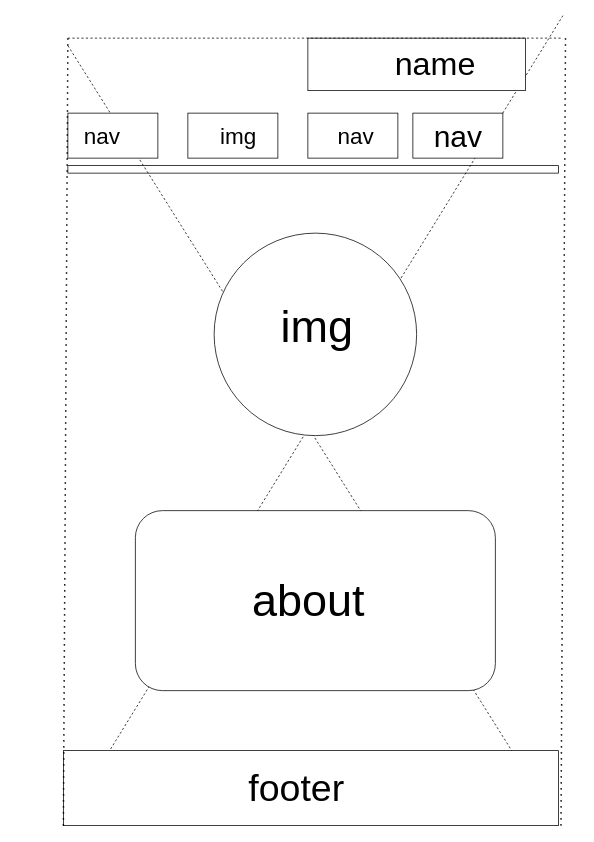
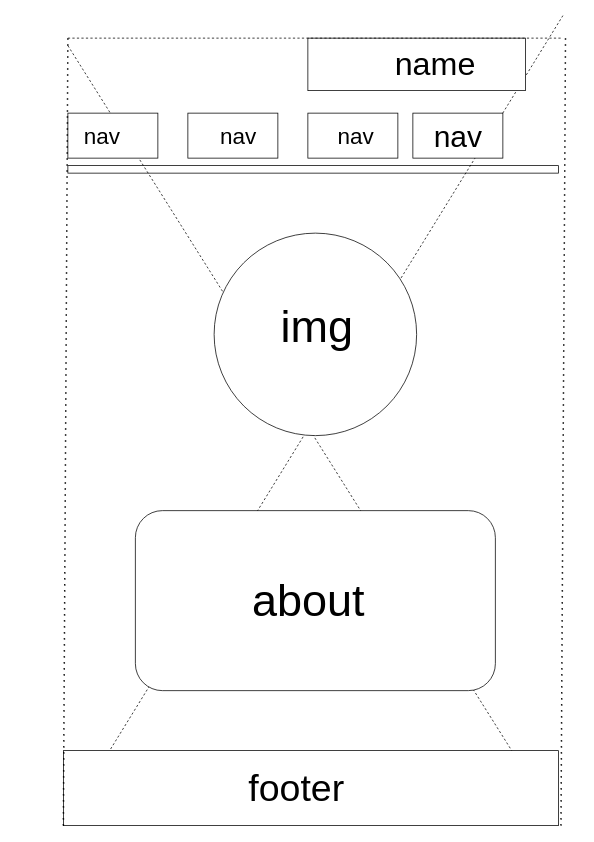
- <mxCell id="11" value="&lt;span style=&quot;font-size: 30px&quot;&gt;nav&amp;nbsp; &amp;nbsp; &amp;nbsp; &amp;nbsp; &amp;nbsp; &amp;nbsp; &amp;nbsp; &amp;nbsp; img&amp;nbsp; &amp;nbsp; &amp;nbsp; &amp;nbsp; &amp;nbsp; &amp;nbsp; &amp;nbsp;nav&lt;/span&gt;" style="text;html=1;strokeColor=none;fillColor=none;align=center;verticalAlign=middle;whiteSpace=wrap;rounded=0;" parent="1" vertex="1"><mxGeometry x="60" y="135" width="490" height="90" as="geometry" /></mxCell>
+ <mxCell id="11" value="&lt;span style=&quot;font-size: 30px&quot;&gt;nav&amp;nbsp; &amp;nbsp; &amp;nbsp; &amp;nbsp; &amp;nbsp; &amp;nbsp; &amp;nbsp; &amp;nbsp; nav&amp;nbsp; &amp;nbsp; &amp;nbsp; &amp;nbsp; &amp;nbsp; &amp;nbsp; &amp;nbsp;nav&lt;/span&gt;" style="text;html=1;strokeColor=none;fillColor=none;align=center;verticalAlign=middle;whiteSpace=wrap;rounded=0;" parent="1" vertex="1"><mxGeometry x="60" y="135" width="490" height="90" as="geometry" /></mxCell>
